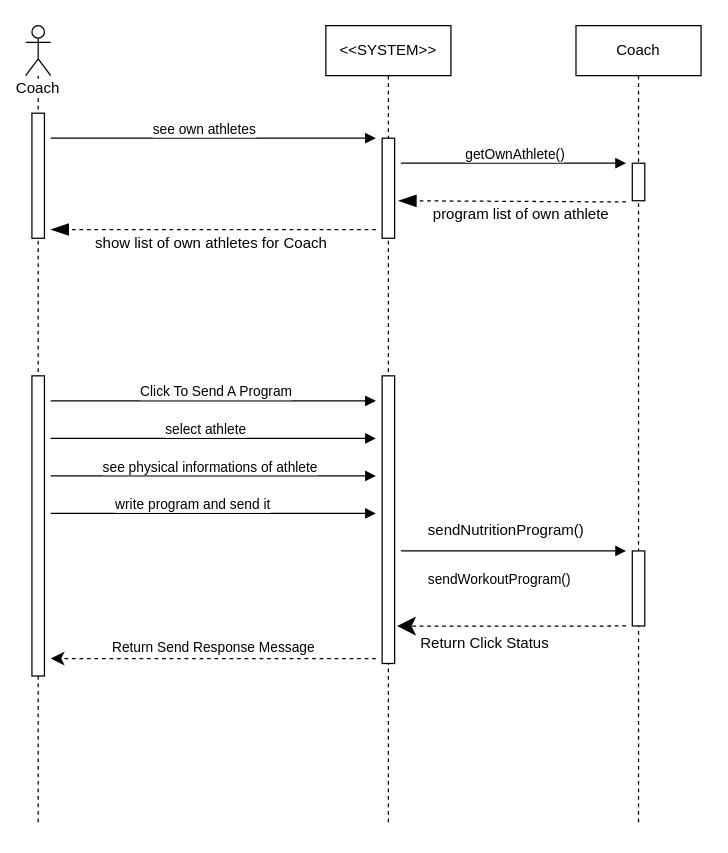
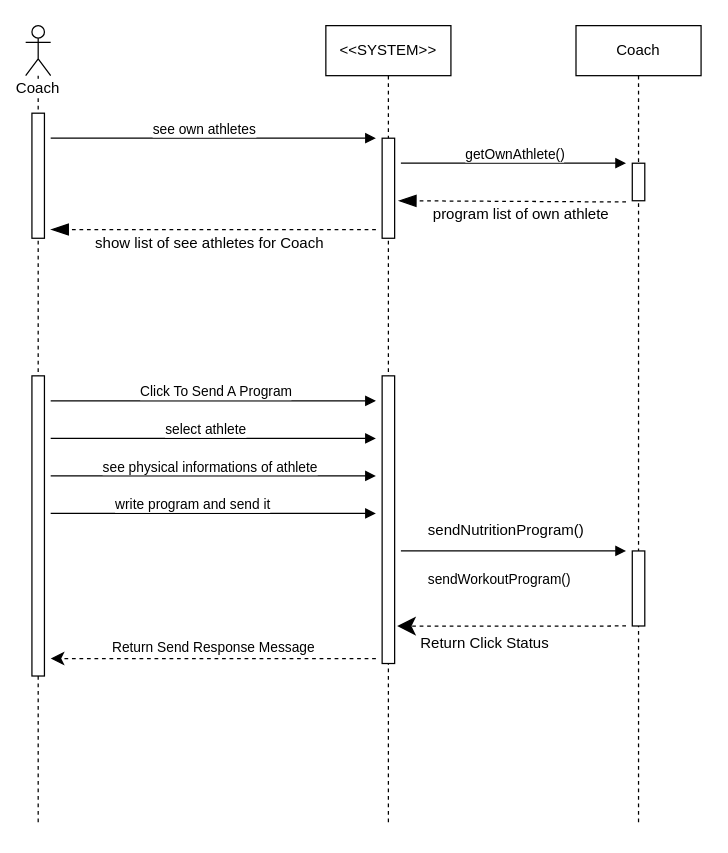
- <mxCell id="16" value="show list of own athletes for Coach" style="text;strokeColor=none;fillColor=none;align=left;verticalAlign=top;spacingLeft=4;spacingRight=4;overflow=hidden;rotatable=0;points=[[0,0.5],[1,0.5]];portConstraint=eastwest;" parent="1" vertex="1"><mxGeometry x="70" y="180" width="200" height="26" as="geometry" /></mxCell>
+ <mxCell id="16" value="show list of see athletes for Coach" style="text;strokeColor=none;fillColor=none;align=left;verticalAlign=top;spacingLeft=4;spacingRight=4;overflow=hidden;rotatable=0;points=[[0,0.5],[1,0.5]];portConstraint=eastwest;" parent="1" vertex="1"><mxGeometry x="70" y="180" width="200" height="26" as="geometry" /></mxCell>
